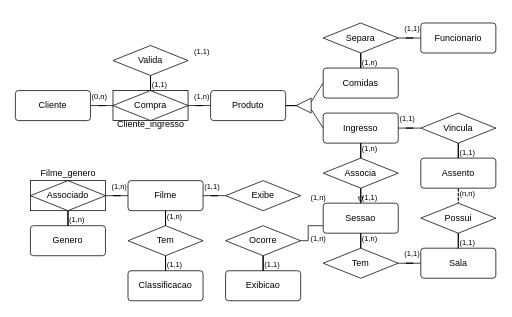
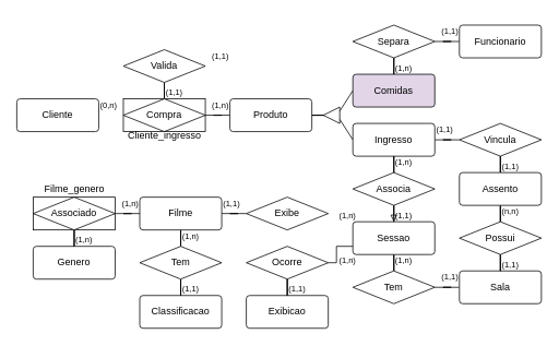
- <mxCell id="68" value="Comidas" style="rounded=1;arcSize=10;whiteSpace=wrap;html=1;align=center;" vertex="1" parent="1"><mxGeometry x="430" y="90" width="100" height="40" as="geometry" /></mxCell>
+ <mxCell id="68" value="Comidas" style="rounded=1;arcSize=10;whiteSpace=wrap;html=1;align=center;fillColor=#e1d5e7;" vertex="1" parent="1"><mxGeometry x="430" y="90" width="100" height="40" as="geometry" /></mxCell>
- <mxCell id="6" style="edgeStyle=orthogonalEdgeStyle;rounded=0;orthogonalLoop=1;jettySize=auto;html=1;endArrow=none;endFill=0;" edge="1" parent="1" source="5" target="14"><mxGeometry relative="1" as="geometry" /></mxCell>
- <mxCell id="17" value="" style="edgeStyle=orthogonalEdgeStyle;rounded=0;orthogonalLoop=1;jettySize=auto;html=1;endArrow=none;endFill=0;dashed=1;" edge="1" parent="1" source="18" target="33"><mxGeometry relative="1" as="geometry" /></mxCell>
+ <mxCell id="17" value="" style="edgeStyle=orthogonalEdgeStyle;rounded=0;orthogonalLoop=1;jettySize=auto;html=1;endArrow=none;endFill=0;" edge="1" parent="1" source="18" target="33"><mxGeometry relative="1" as="geometry" /></mxCell>
